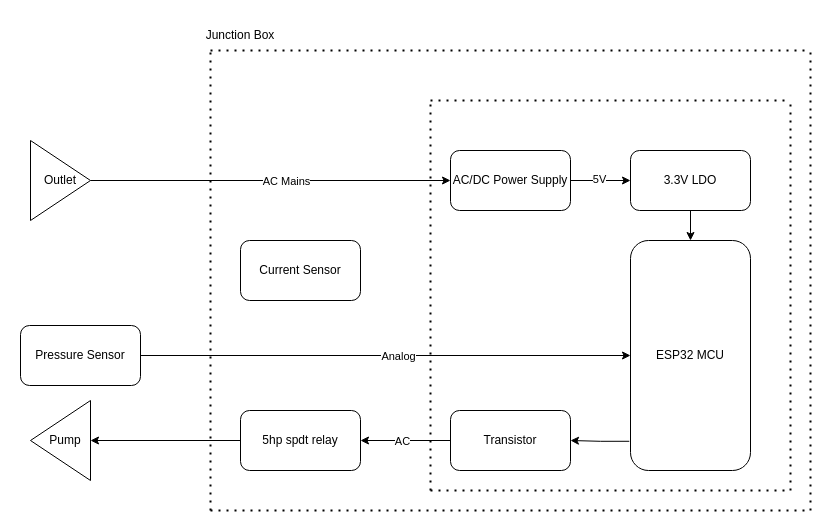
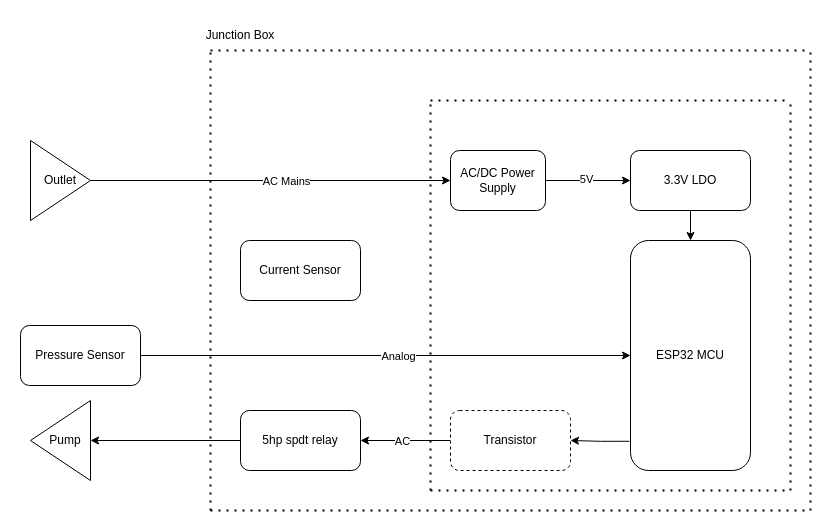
- <mxCell id="13" value="AC/DC Power Supply" style="rounded=1;whiteSpace=wrap;html=1;" parent="1" vertex="1"><mxGeometry x="450" y="150" width="120" height="60" as="geometry" /></mxCell>
+ <mxCell id="13" value="AC/DC Power Supply" style="rounded=1;whiteSpace=wrap;html=1;" parent="1" vertex="1"><mxGeometry x="450" y="150" width="95" height="60" as="geometry" /></mxCell>
- <mxCell id="16" value="Transistor" style="rounded=1;whiteSpace=wrap;html=1;" parent="1" vertex="1"><mxGeometry x="450" y="410" width="120" height="60" as="geometry" /></mxCell>
+ <mxCell id="16" value="Transistor" style="rounded=1;whiteSpace=wrap;html=1;dashed=1;" parent="1" vertex="1"><mxGeometry x="450" y="410" width="120" height="60" as="geometry" /></mxCell>
